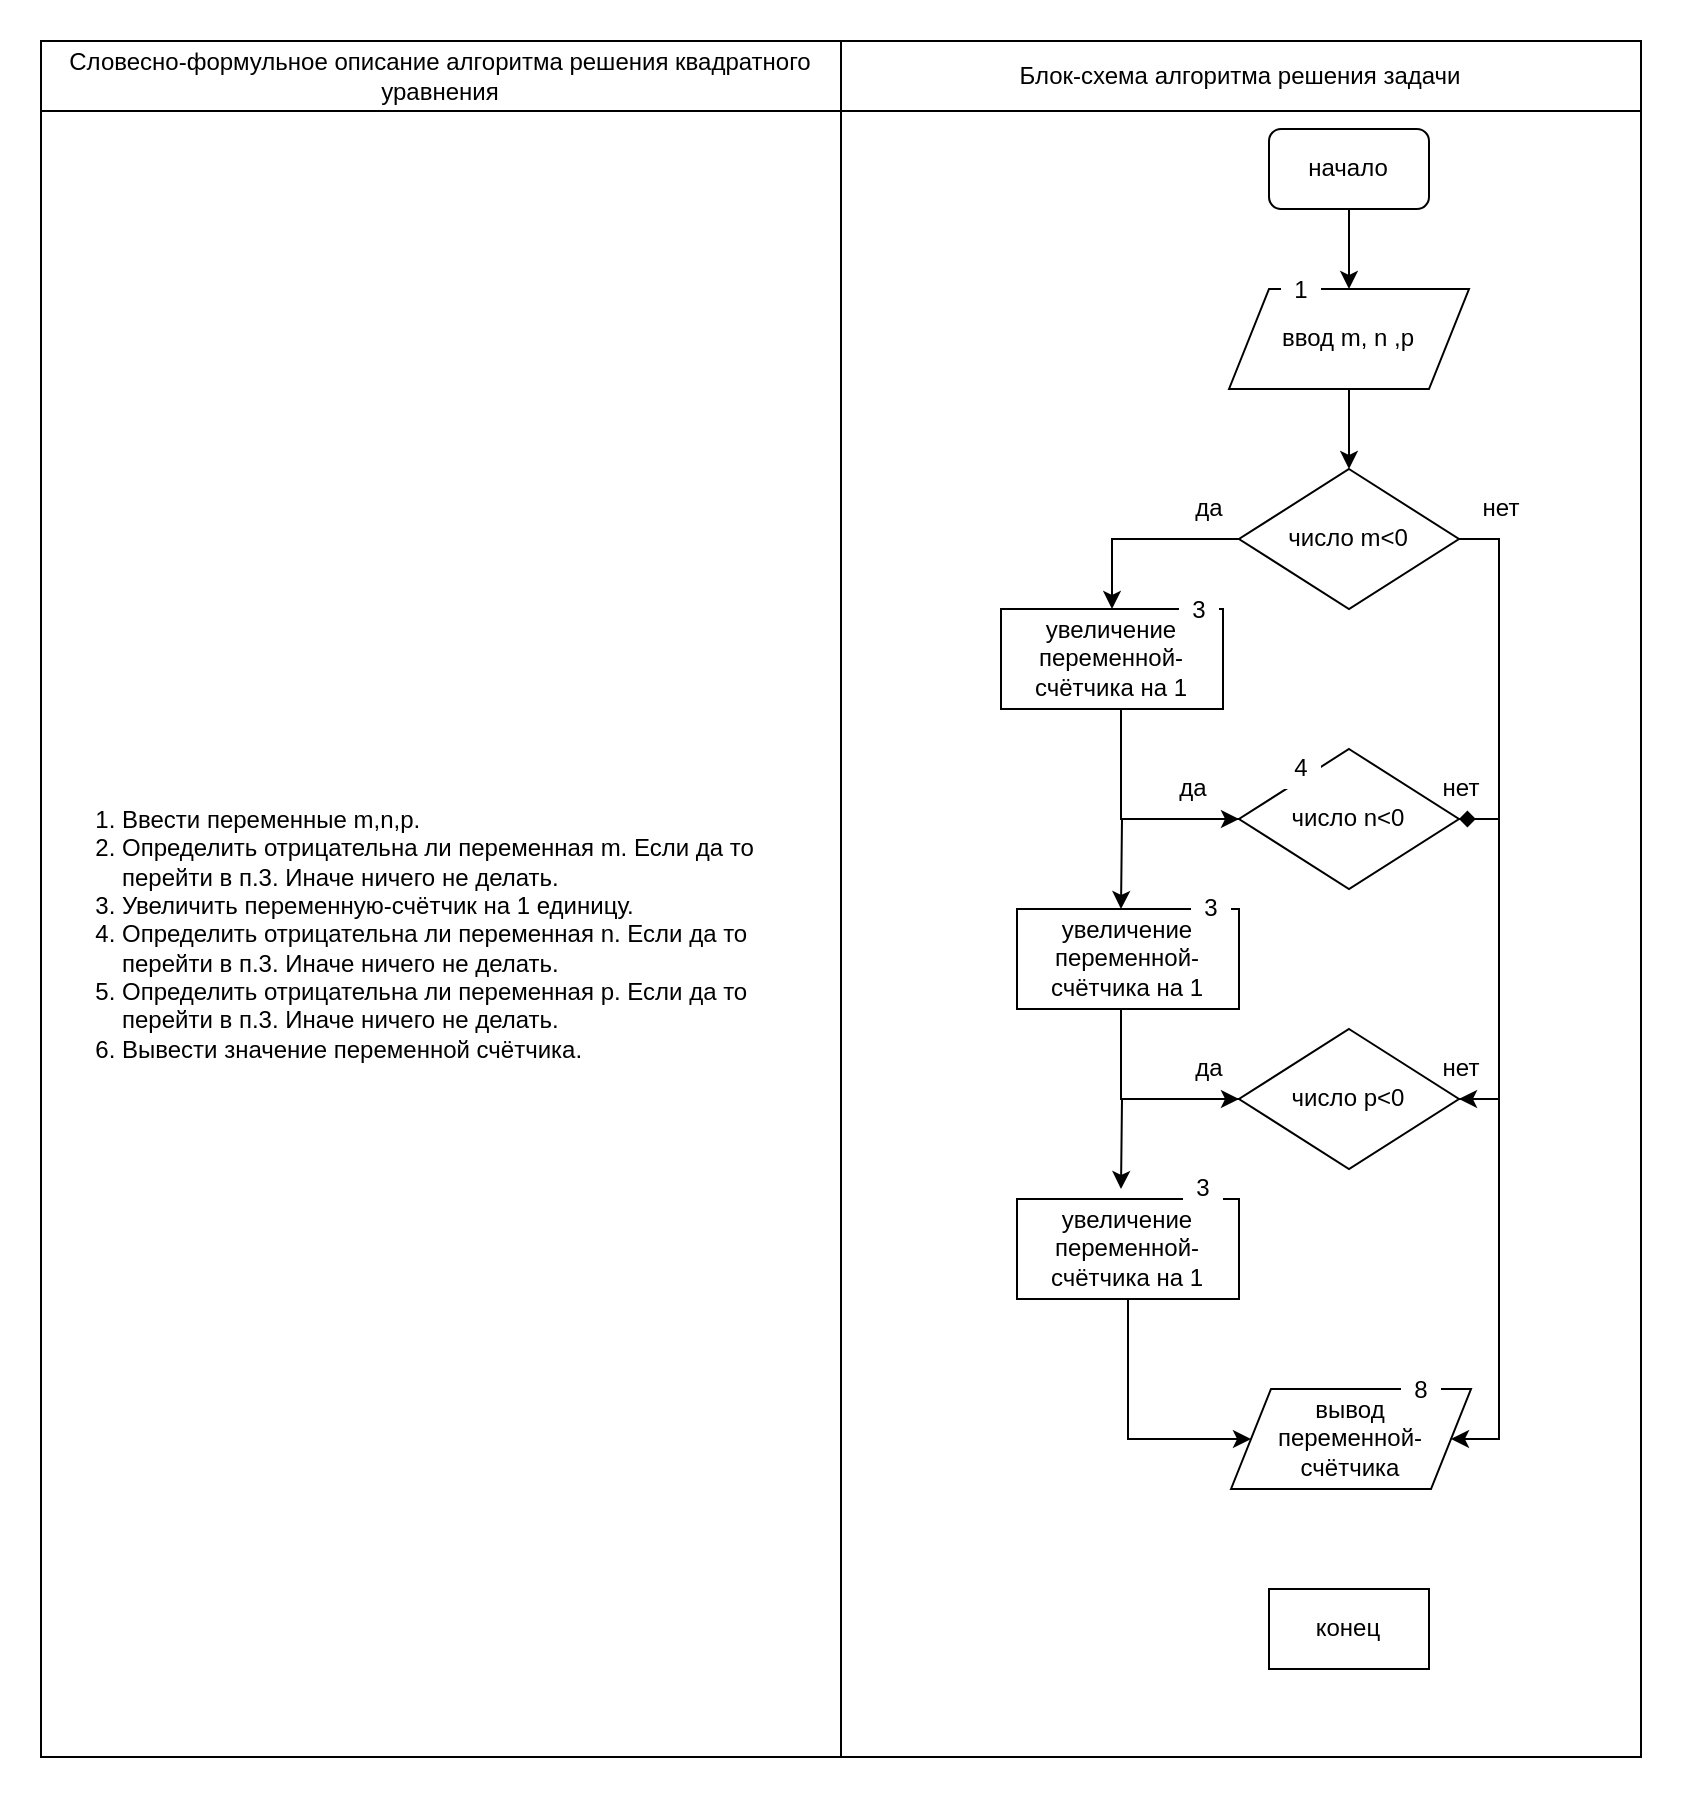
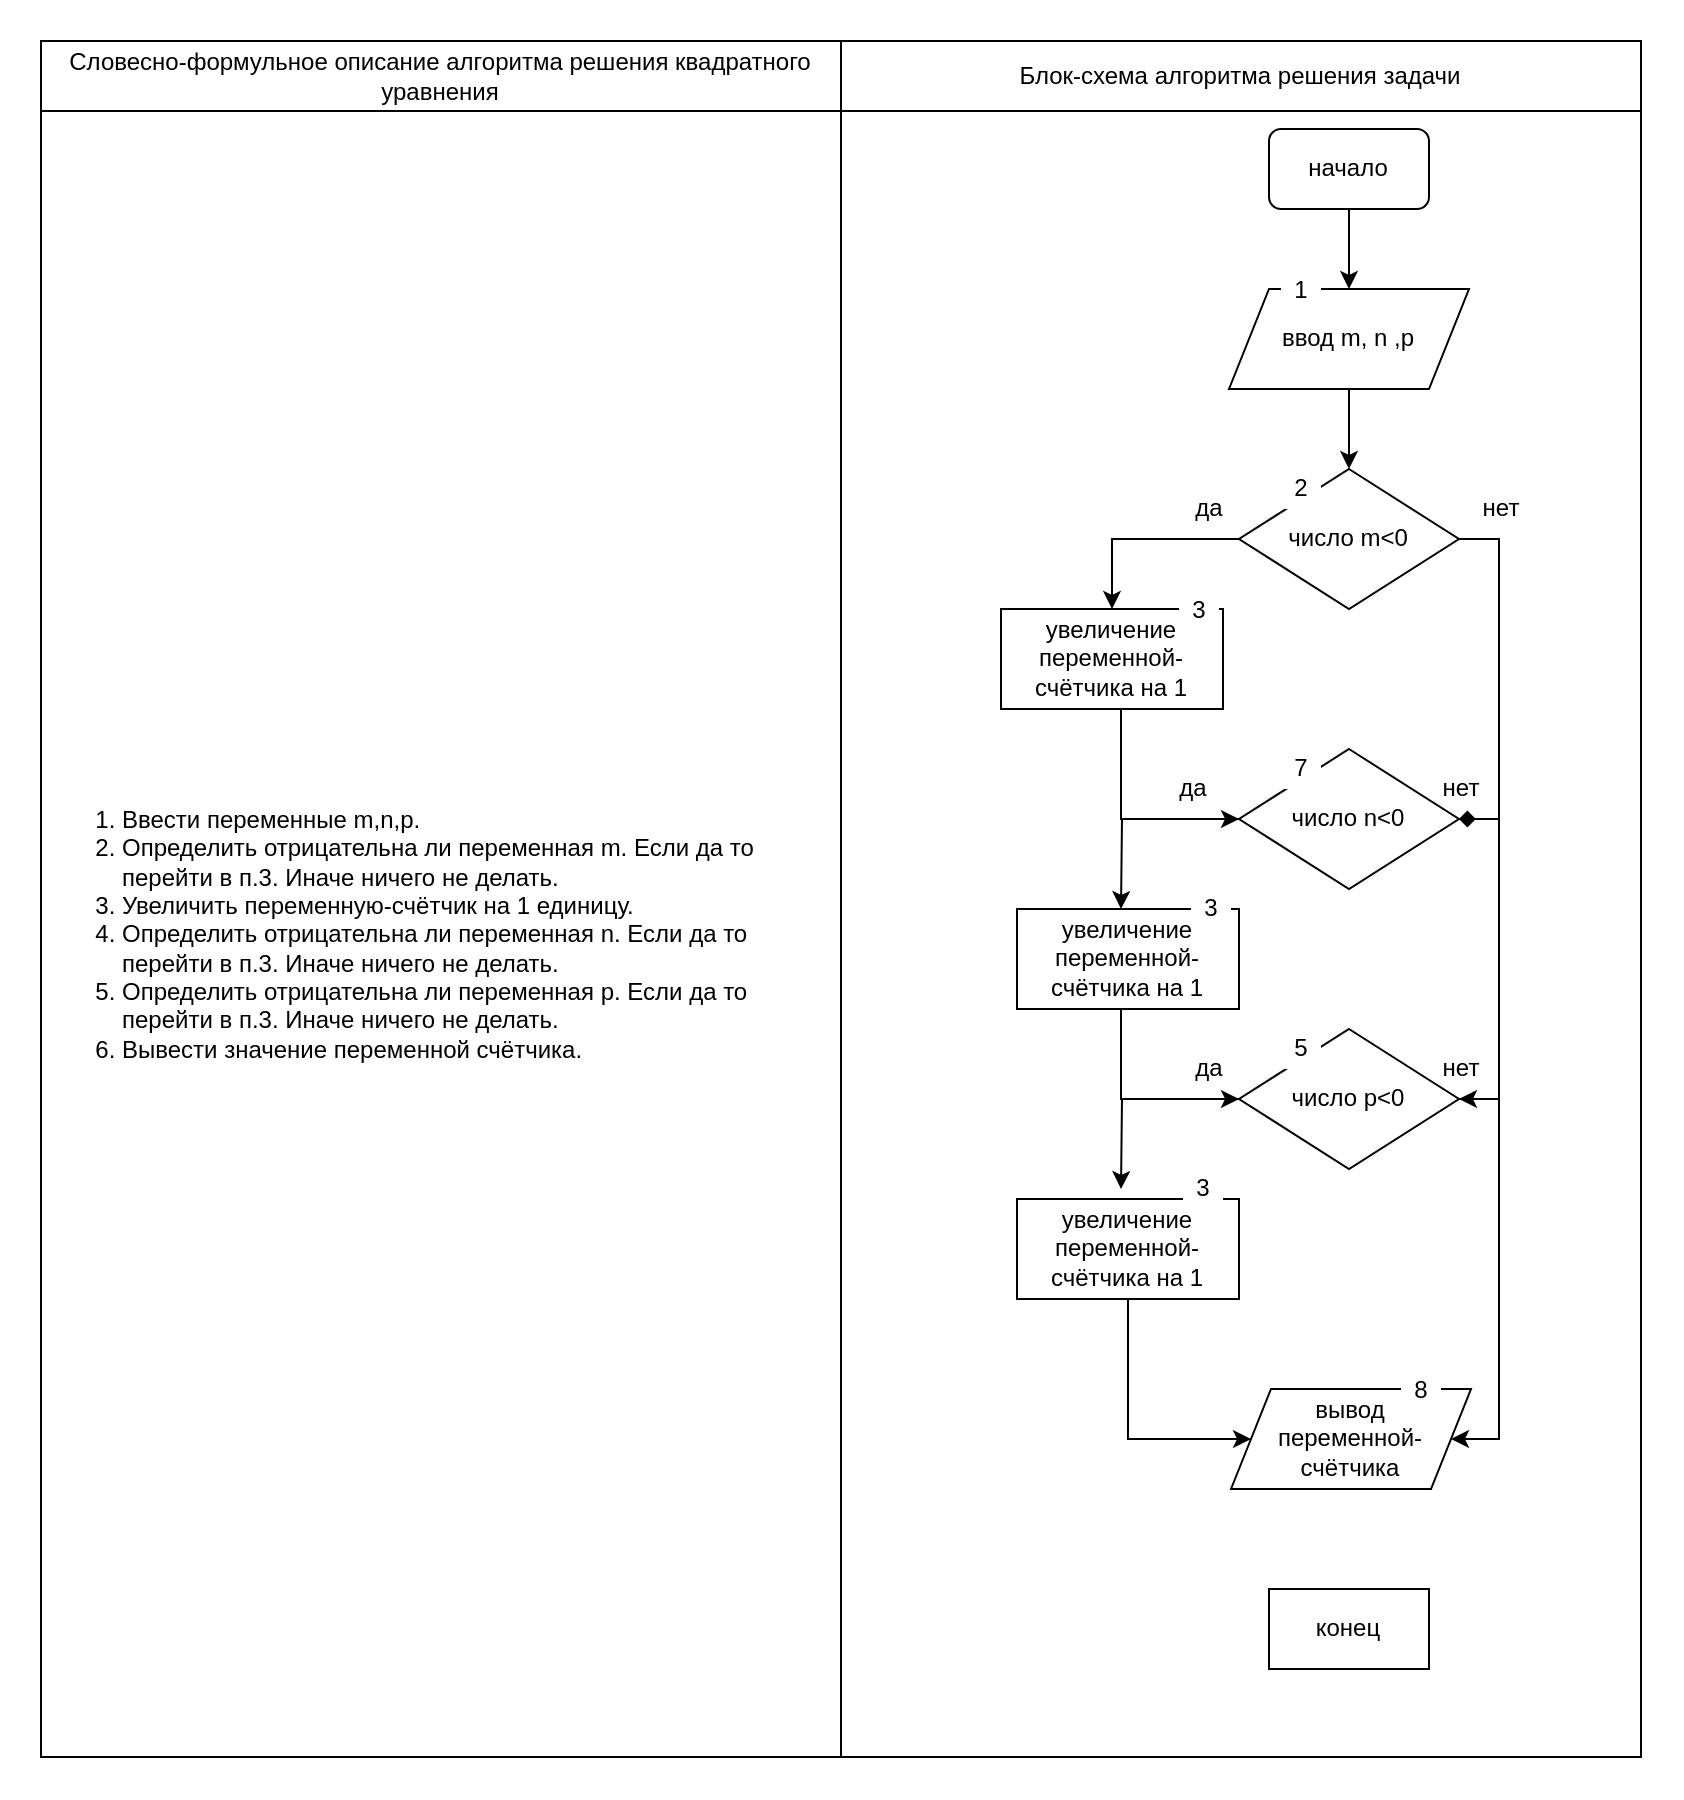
+ <mxCell id="37" value="2" style="text;html=1;align=center;verticalAlign=middle;resizable=0;points=[];autosize=1;strokeColor=none;fillColor=#FFFFFF;" vertex="1" parent="1"><mxGeometry x="640" y="234" width="20" height="20" as="geometry" /></mxCell>
- <mxCell id="39" value="&lt;div&gt;4&lt;br&gt;&lt;/div&gt;" style="text;html=1;align=center;verticalAlign=middle;resizable=0;points=[];autosize=1;strokeColor=none;fillColor=#FFFFFF;" vertex="1" parent="1"><mxGeometry x="640" y="374" width="20" height="20" as="geometry" /></mxCell>
+ <mxCell id="39" value="&lt;div&gt;7&lt;br&gt;&lt;/div&gt;" style="text;html=1;align=center;verticalAlign=middle;resizable=0;points=[];autosize=1;strokeColor=none;fillColor=#FFFFFF;" vertex="1" parent="1"><mxGeometry x="640" y="374" width="20" height="20" as="geometry" /></mxCell>
+ <mxCell id="41" value="5" style="text;html=1;align=center;verticalAlign=middle;resizable=0;points=[];autosize=1;strokeColor=none;fillColor=#FFFFFF;" vertex="1" parent="1"><mxGeometry x="640" y="514" width="20" height="20" as="geometry" /></mxCell>
